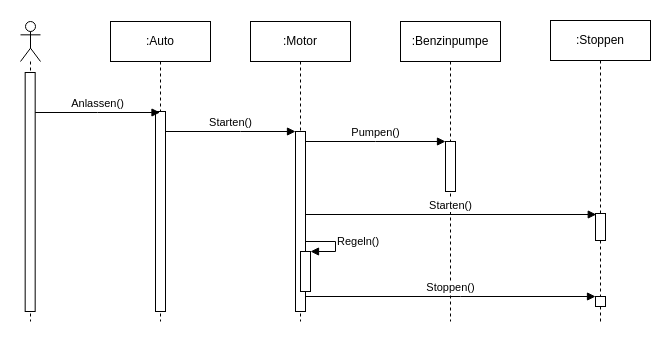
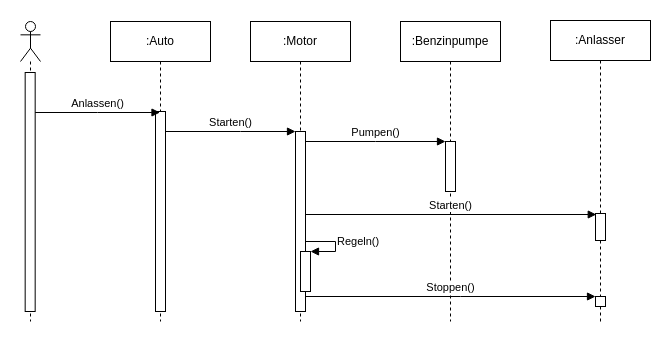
- <mxCell id="9" value=":Stoppen" style="shape=umlLifeline;perimeter=lifelinePerimeter;whiteSpace=wrap;html=1;container=1;dropTarget=0;collapsible=0;recursiveResize=0;outlineConnect=0;portConstraint=eastwest;newEdgeStyle={&quot;edgeStyle&quot;:&quot;elbowEdgeStyle&quot;,&quot;elbow&quot;:&quot;vertical&quot;,&quot;curved&quot;:0,&quot;rounded&quot;:0};size=40;" vertex="1" parent="1"><mxGeometry x="550" y="20" width="100" height="301" as="geometry" /></mxCell>
+ <mxCell id="9" value=":Anlasser" style="shape=umlLifeline;perimeter=lifelinePerimeter;whiteSpace=wrap;html=1;container=1;dropTarget=0;collapsible=0;recursiveResize=0;outlineConnect=0;portConstraint=eastwest;newEdgeStyle={&quot;edgeStyle&quot;:&quot;elbowEdgeStyle&quot;,&quot;elbow&quot;:&quot;vertical&quot;,&quot;curved&quot;:0,&quot;rounded&quot;:0};size=40;" vertex="1" parent="1"><mxGeometry x="550" y="20" width="100" height="301" as="geometry" /></mxCell>
